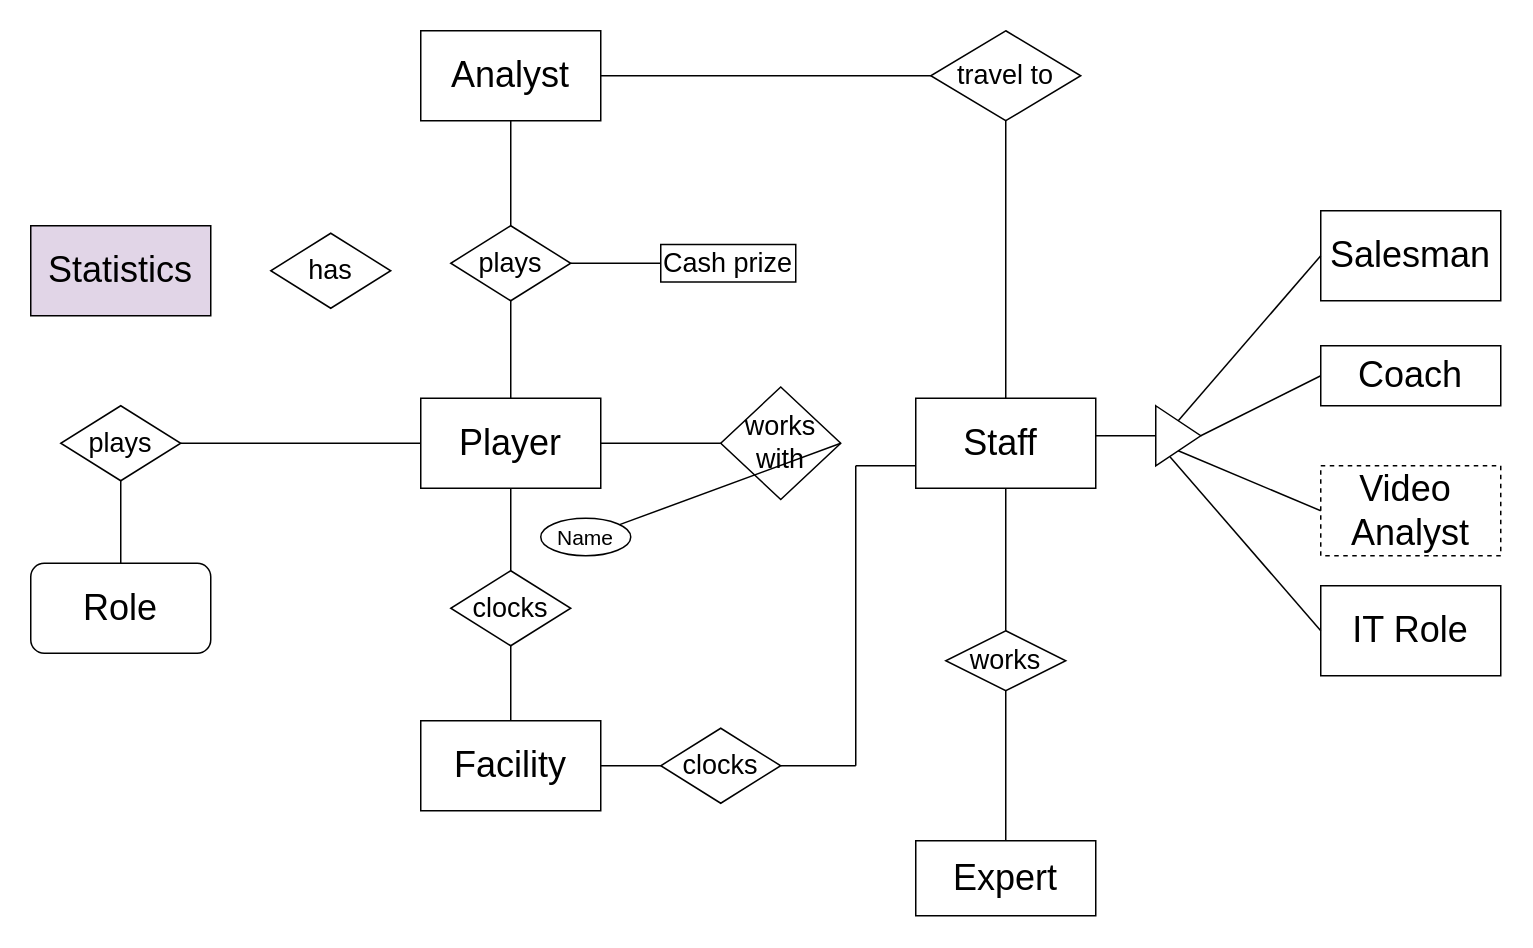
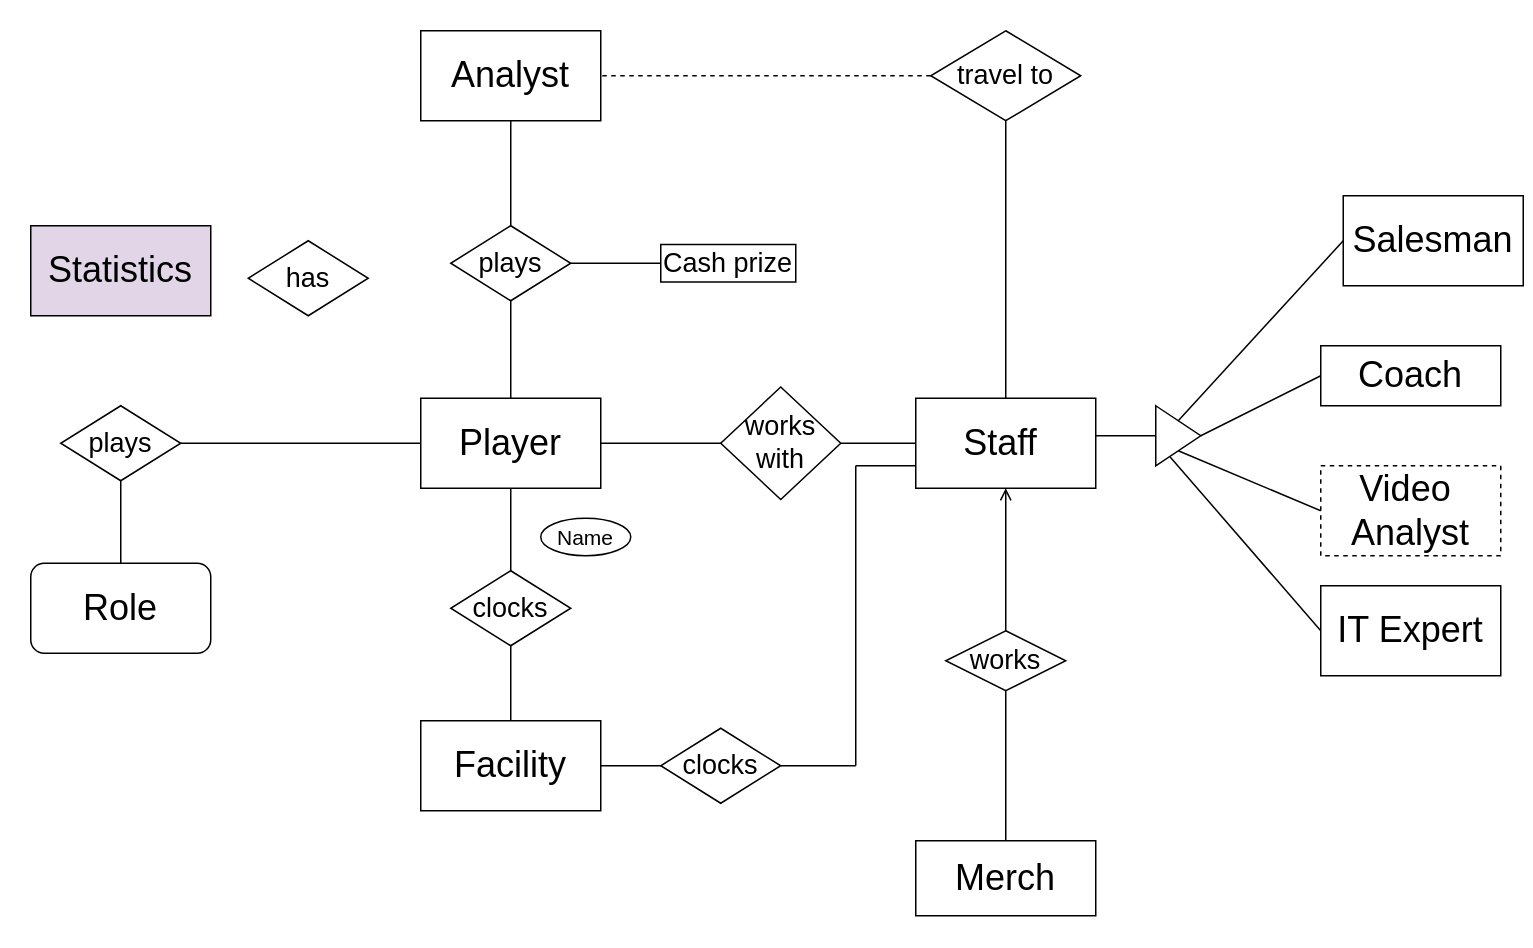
- <mxCell id="44" value="" style="endArrow=none;html=1;rounded=0;exitX=0;exitY=0.5;exitDx=0;exitDy=0;entryX=1;entryY=0.5;entryDx=0;entryDy=0;" edge="1" parent="1" source="21" target="3"><mxGeometry width="50" height="50" relative="1" as="geometry"><mxPoint x="680" y="100" as="sourcePoint" /><mxPoint x="680" y="275" as="targetPoint" /></mxGeometry></mxCell>
+ <mxCell id="44" value="" style="endArrow=none;html=1;rounded=0;exitX=0;exitY=0.5;exitDx=0;exitDy=0;entryX=1;entryY=0.5;entryDx=0;entryDy=0;dashed=1;" edge="1" parent="1" source="21" target="3"><mxGeometry width="50" height="50" relative="1" as="geometry"><mxPoint x="680" y="100" as="sourcePoint" /><mxPoint x="680" y="275" as="targetPoint" /></mxGeometry></mxCell>
- <mxCell id="8" value="&lt;font style=&quot;font-size: 24px;&quot;&gt;Salesman&lt;/font&gt;" style="rounded=0;whiteSpace=wrap;html=1;" vertex="1" parent="1"><mxGeometry x="880" y="140" width="120" height="60" as="geometry" /></mxCell>
+ <mxCell id="8" value="&lt;font style=&quot;font-size: 24px;&quot;&gt;Salesman&lt;/font&gt;" style="rounded=0;whiteSpace=wrap;html=1;" vertex="1" parent="1"><mxGeometry x="895" y="130" width="120" height="60" as="geometry" /></mxCell>
- <mxCell id="19" value="&lt;font style=&quot;font-size: 18px;&quot;&gt;has&lt;/font&gt;" style="rhombus;whiteSpace=wrap;html=1;" vertex="1" parent="1"><mxGeometry x="180" y="155" width="80" height="50" as="geometry" /></mxCell>
+ <mxCell id="19" value="&lt;font style=&quot;font-size: 18px;&quot;&gt;has&lt;/font&gt;" style="rhombus;whiteSpace=wrap;html=1;" vertex="1" parent="1"><mxGeometry x="165" y="160" width="80" height="50" as="geometry" /></mxCell>
- <mxCell id="31" value="" style="endArrow=none;html=1;rounded=0;exitX=1;exitY=0.5;exitDx=0;exitDy=0;" edge="1" parent="1" source="30" target="45"><mxGeometry width="50" height="50" relative="1" as="geometry"><mxPoint x="680" y="100" as="sourcePoint" /><mxPoint x="680" y="275" as="targetPoint" /></mxGeometry></mxCell>
+ <mxCell id="31" value="" style="endArrow=none;html=1;rounded=0;exitX=1;exitY=0.5;exitDx=0;exitDy=0;entryX=0;entryY=0.5;entryDx=0;entryDy=0;" edge="1" parent="1" source="30" target="6"><mxGeometry width="50" height="50" relative="1" as="geometry"><mxPoint x="680" y="100" as="sourcePoint" /><mxPoint x="680" y="275" as="targetPoint" /></mxGeometry></mxCell>
- <mxCell id="42" value="" style="endArrow=none;html=1;rounded=0;entryX=0.5;entryY=1;entryDx=0;entryDy=0;" edge="1" parent="1" source="17" target="6"><mxGeometry width="50" height="50" relative="1" as="geometry"><mxPoint x="550" y="400" as="sourcePoint" /><mxPoint x="600" y="350" as="targetPoint" /></mxGeometry></mxCell>
+ <mxCell id="42" value="" style="endArrow=open;html=1;rounded=0;entryX=0.5;entryY=1;entryDx=0;entryDy=0;" edge="1" parent="1" source="17" target="6"><mxGeometry width="50" height="50" relative="1" as="geometry"><mxPoint x="550" y="400" as="sourcePoint" /><mxPoint x="600" y="350" as="targetPoint" /></mxGeometry></mxCell>
- <mxCell id="11" value="&lt;font style=&quot;font-size: 24px;&quot;&gt;IT Role&lt;/font&gt;" style="rounded=0;whiteSpace=wrap;html=1;" vertex="1" parent="1"><mxGeometry x="880" y="390" width="120" height="60" as="geometry" /></mxCell>
+ <mxCell id="11" value="&lt;font style=&quot;font-size: 24px;&quot;&gt;IT Expert&lt;/font&gt;" style="rounded=0;whiteSpace=wrap;html=1;" vertex="1" parent="1"><mxGeometry x="880" y="390" width="120" height="60" as="geometry" /></mxCell>
- <mxCell id="7" value="&lt;font style=&quot;font-size: 24px;&quot;&gt;Expert&lt;/font&gt;" style="rounded=0;whiteSpace=wrap;html=1;" vertex="1" parent="1"><mxGeometry x="610" y="560" width="120" height="50" as="geometry" /></mxCell>
+ <mxCell id="7" value="&lt;font style=&quot;font-size: 24px;&quot;&gt;Merch&lt;/font&gt;" style="rounded=0;whiteSpace=wrap;html=1;" vertex="1" parent="1"><mxGeometry x="610" y="560" width="120" height="50" as="geometry" /></mxCell>
